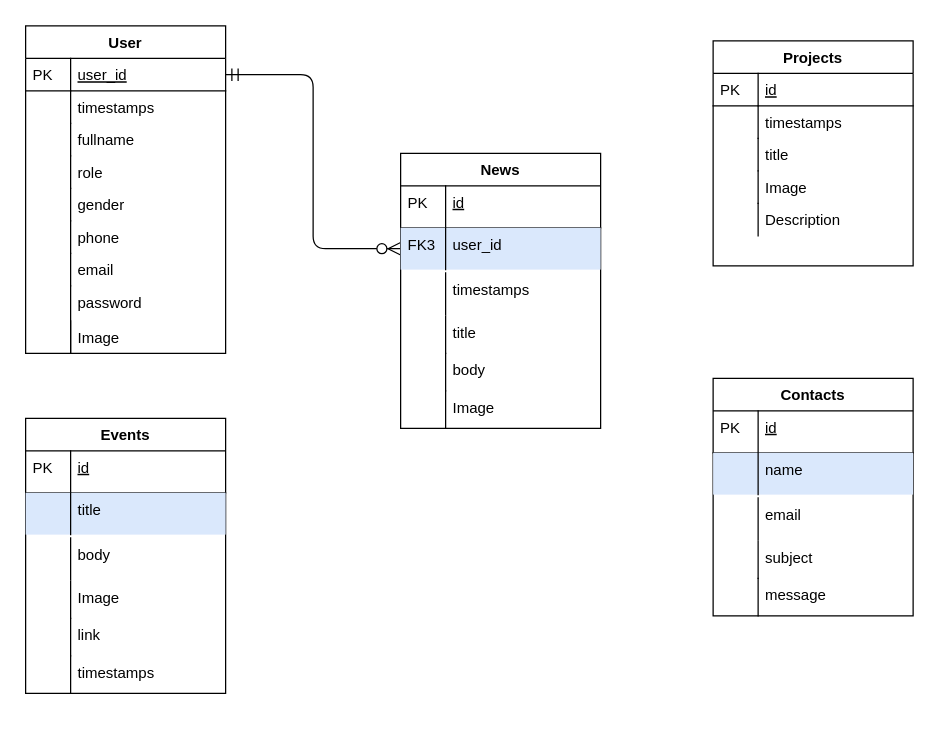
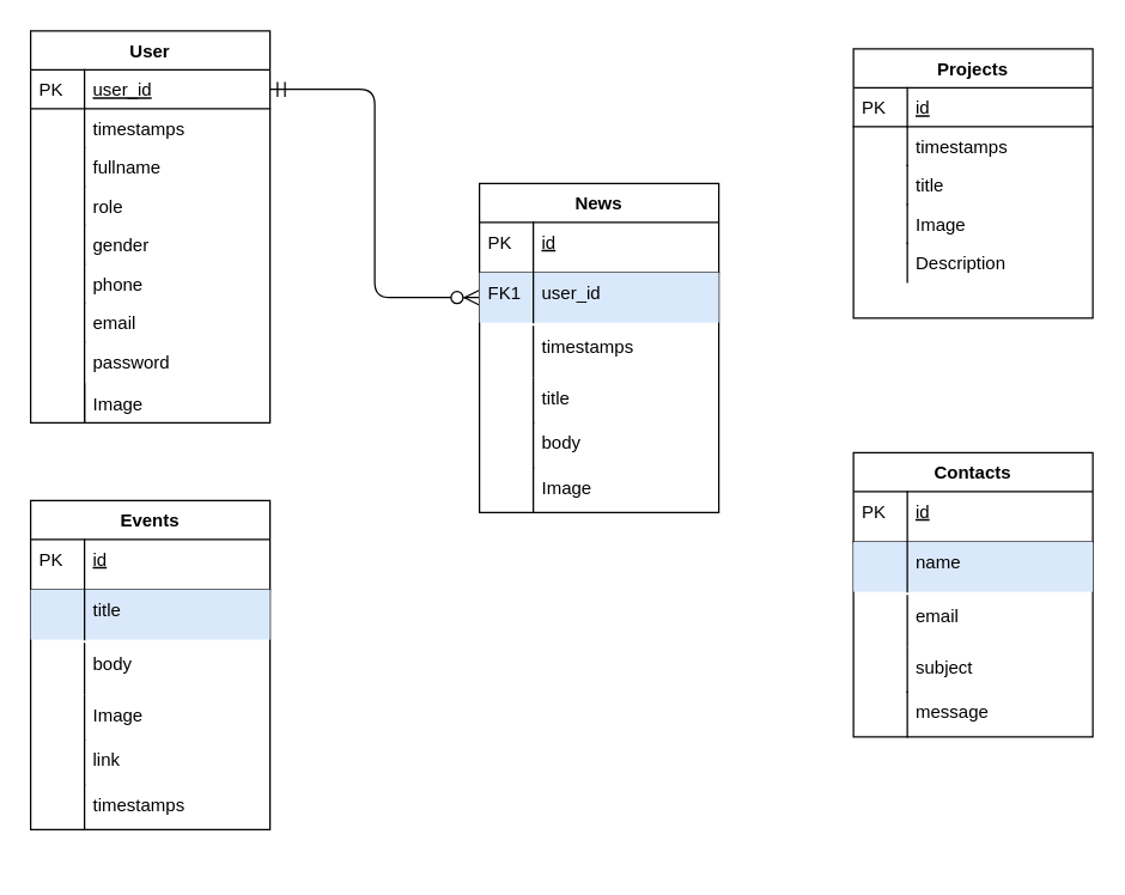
- <mxCell id="44" value="FK3" style="shape=partialRectangle;top=0;left=0;bottom=0;fillColor=none;align=left;verticalAlign=top;spacingLeft=4;spacingRight=4;overflow=hidden;rotatable=0;points=[];portConstraint=eastwest;part=1;" parent="43" vertex="1" connectable="0"><mxGeometry width="36" height="33.5" as="geometry" /></mxCell>
+ <mxCell id="44" value="FK1" style="shape=partialRectangle;top=0;left=0;bottom=0;fillColor=none;align=left;verticalAlign=top;spacingLeft=4;spacingRight=4;overflow=hidden;rotatable=0;points=[];portConstraint=eastwest;part=1;" parent="43" vertex="1" connectable="0"><mxGeometry width="36" height="33.5" as="geometry" /></mxCell>
